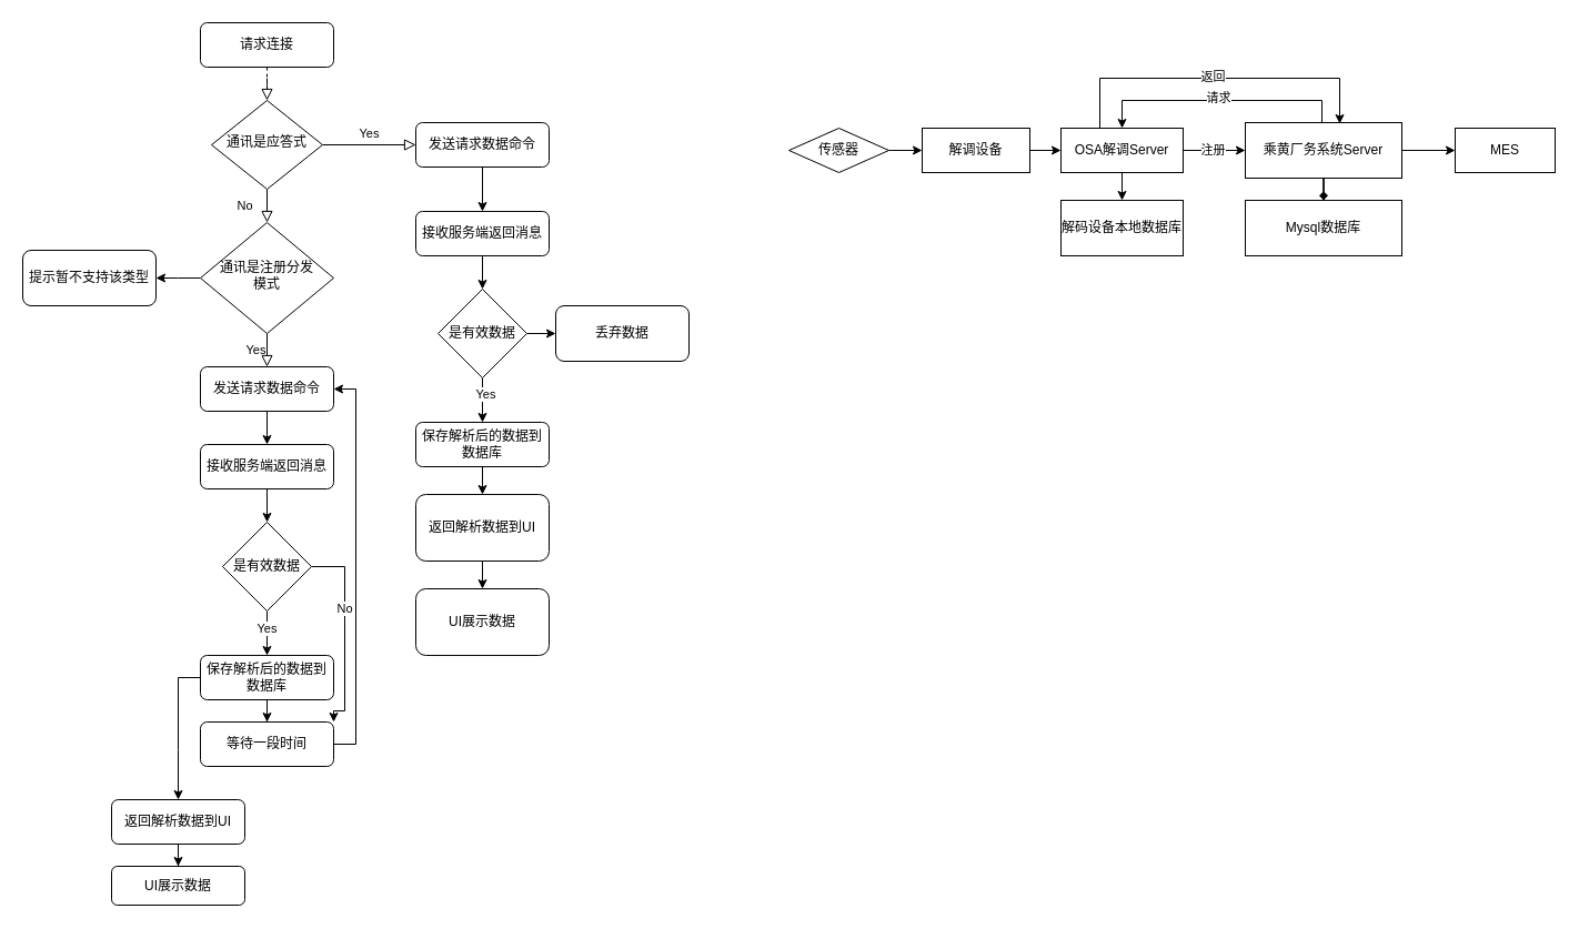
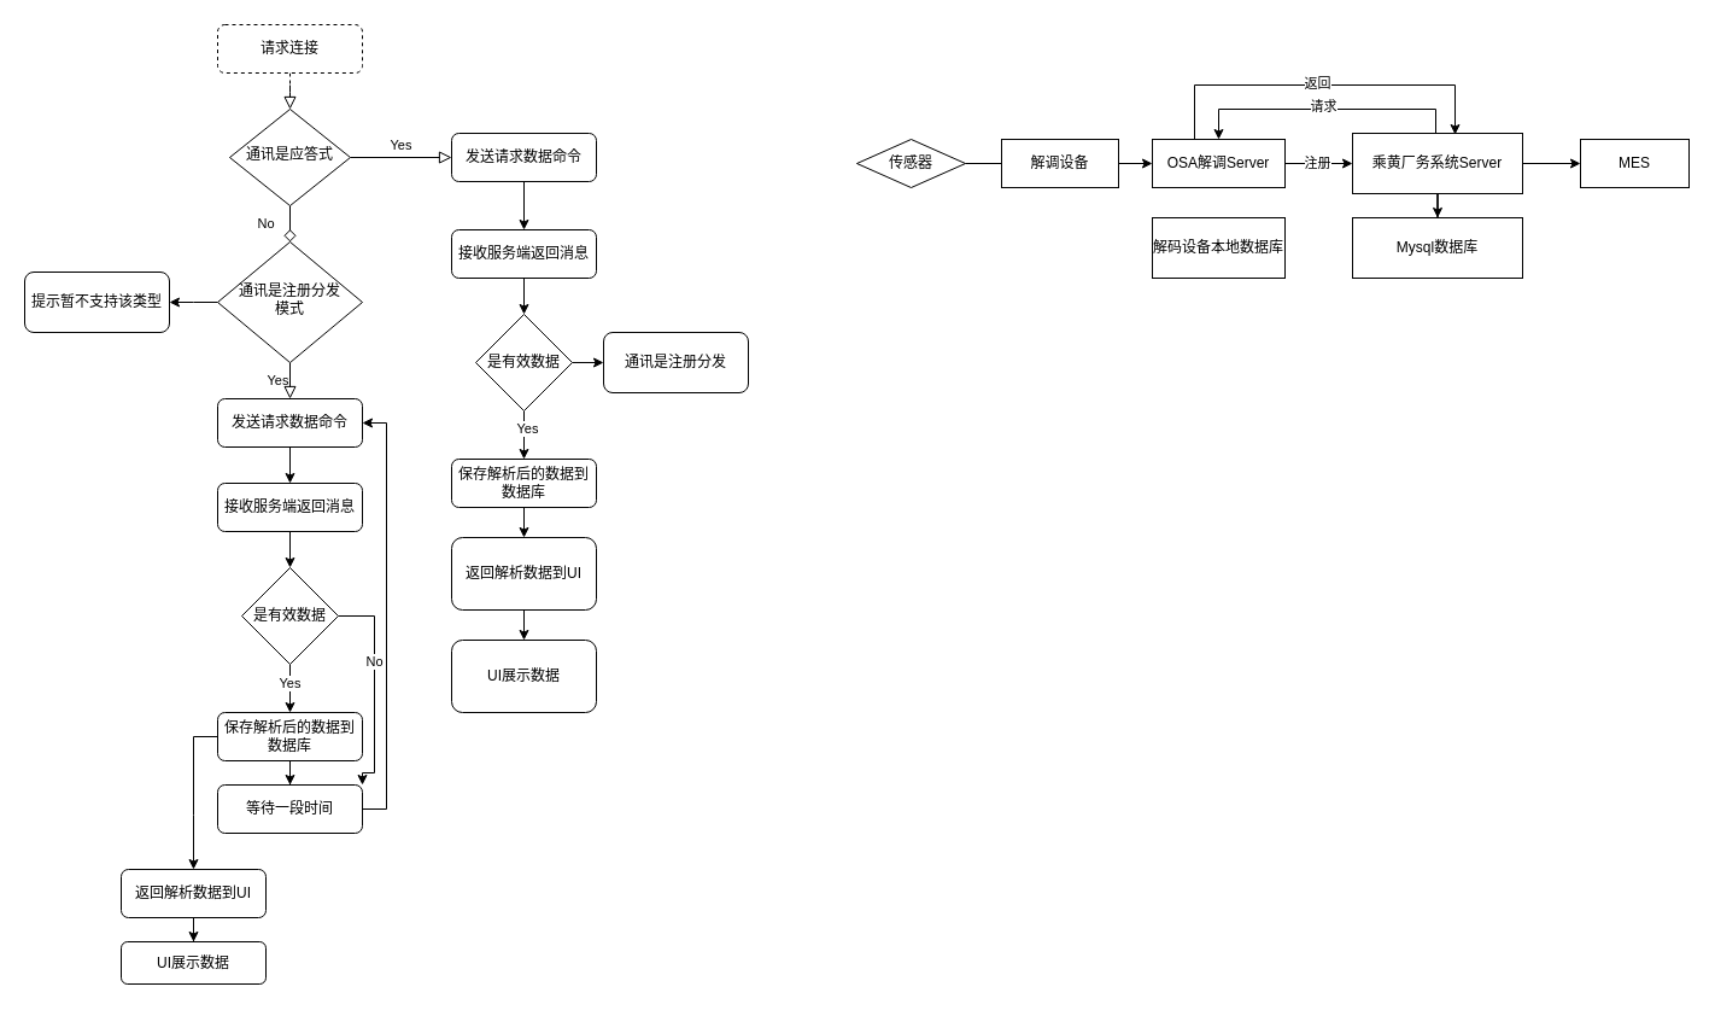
- <mxCell id="3" value="请求连接" style="rounded=1;whiteSpace=wrap;html=1;fontSize=12;glass=0;strokeWidth=1;shadow=0;" parent="1" vertex="1"><mxGeometry x="180" y="20" width="120" height="40" as="geometry" /></mxCell>
+ <mxCell id="3" value="请求连接" style="rounded=1;whiteSpace=wrap;html=1;fontSize=12;glass=0;strokeWidth=1;shadow=0;dashed=1;" parent="1" vertex="1"><mxGeometry x="180" y="20" width="120" height="40" as="geometry" /></mxCell>
- <mxCell id="42" value="" style="edgeStyle=orthogonalEdgeStyle;rounded=0;orthogonalLoop=1;jettySize=auto;html=1;" edge="1" parent="1" source="43" target="45"><mxGeometry relative="1" as="geometry" /></mxCell>
+ <mxCell id="42" value="" style="edgeStyle=orthogonalEdgeStyle;rounded=0;orthogonalLoop=1;jettySize=auto;html=1;endArrow=none;" edge="1" parent="1" source="43" target="45"><mxGeometry relative="1" as="geometry" /></mxCell>
- <mxCell id="51" value="" style="edgeStyle=orthogonalEdgeStyle;rounded=0;orthogonalLoop=1;jettySize=auto;html=1;endArrow=diamond;" edge="1" parent="1" source="56" target="55"><mxGeometry relative="1" as="geometry" /></mxCell>
+ <mxCell id="51" value="" style="edgeStyle=orthogonalEdgeStyle;rounded=0;orthogonalLoop=1;jettySize=auto;html=1;" edge="1" parent="1" source="56" target="55"><mxGeometry relative="1" as="geometry" /></mxCell>
- <mxCell id="46" value="" style="edgeStyle=orthogonalEdgeStyle;rounded=0;orthogonalLoop=1;jettySize=auto;html=1;" edge="1" parent="1" source="49" target="50"><mxGeometry relative="1" as="geometry" /></mxCell>
- <mxCell id="4" value="No" style="rounded=0;html=1;jettySize=auto;orthogonalLoop=1;fontSize=11;endArrow=block;endFill=0;endSize=8;strokeWidth=1;shadow=0;labelBackgroundColor=none;edgeStyle=orthogonalEdgeStyle;" parent="1" source="6" target="11" edge="1"><mxGeometry x="0.4" y="-20" relative="1" as="geometry"><mxPoint as="offset" /></mxGeometry></mxCell>
+ <mxCell id="4" value="No" style="rounded=0;html=1;jettySize=auto;orthogonalLoop=1;fontSize=11;endArrow=diamond;endFill=0;endSize=8;strokeWidth=1;shadow=0;labelBackgroundColor=none;edgeStyle=orthogonalEdgeStyle;" parent="1" source="6" target="11" edge="1"><mxGeometry x="0.4" y="-20" relative="1" as="geometry"><mxPoint as="offset" /></mxGeometry></mxCell>
- <mxCell id="35" value="丢弃数据" style="rounded=1;whiteSpace=wrap;html=1;" vertex="1" parent="1"><mxGeometry x="500" y="275" width="120" height="50" as="geometry" /></mxCell>
+ <mxCell id="35" value="通讯是注册分发" style="rounded=1;whiteSpace=wrap;html=1;" vertex="1" parent="1"><mxGeometry x="500" y="275" width="120" height="50" as="geometry" /></mxCell>
